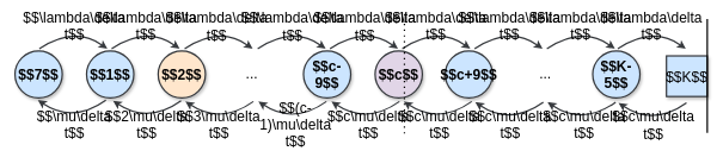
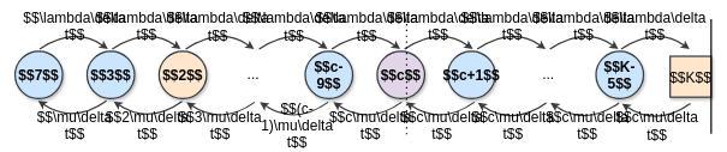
- <mxCell id="4" value="&lt;b style=&quot;&quot;&gt;&lt;font style=&quot;font-size: 20px;&quot;&gt;$$1$$&lt;/font&gt;&lt;/b&gt;" style="ellipse;whiteSpace=wrap;html=1;aspect=fixed;fontSize=10;strokeWidth=2;shadow=1;fillColor=#cce5ff;strokeColor=#36393d;" vertex="1" parent="1"><mxGeometry x="120" y="71" width="66" height="66" as="geometry" /></mxCell>
+ <mxCell id="4" value="&lt;b style=&quot;&quot;&gt;&lt;font style=&quot;font-size: 20px;&quot;&gt;$$3$$&lt;/font&gt;&lt;/b&gt;" style="ellipse;whiteSpace=wrap;html=1;aspect=fixed;fontSize=10;strokeWidth=2;shadow=1;fillColor=#cce5ff;strokeColor=#36393d;" vertex="1" parent="1"><mxGeometry x="120" y="71" width="66" height="66" as="geometry" /></mxCell>
- <mxCell id="28" value="&lt;b style=&quot;&quot;&gt;&lt;font style=&quot;font-size: 20px;&quot;&gt;$$c+9$$&lt;/font&gt;&lt;/b&gt;" style="ellipse;whiteSpace=wrap;html=1;aspect=fixed;fontSize=10;strokeWidth=2;shadow=1;fillColor=#cce5ff;strokeColor=#36393d;" vertex="1" parent="1"><mxGeometry x="621" y="71" width="66" height="66" as="geometry" /></mxCell>
+ <mxCell id="28" value="&lt;b style=&quot;&quot;&gt;&lt;font style=&quot;font-size: 20px;&quot;&gt;$$c+1$$&lt;/font&gt;&lt;/b&gt;" style="ellipse;whiteSpace=wrap;html=1;aspect=fixed;fontSize=10;strokeWidth=2;shadow=1;fillColor=#cce5ff;strokeColor=#36393d;" vertex="1" parent="1"><mxGeometry x="621" y="71" width="66" height="66" as="geometry" /></mxCell>
- <mxCell id="30" value="$$K$$" style="whiteSpace=wrap;html=1;aspect=fixed;shadow=1;fontSize=20;strokeWidth=2;fillColor=#cce5ff;strokeColor=#36393d;" vertex="1" parent="1"><mxGeometry x="930" y="78" width="57" height="57" as="geometry" /></mxCell>
+ <mxCell id="30" value="$$K$$" style="whiteSpace=wrap;html=1;aspect=fixed;shadow=1;fontSize=20;strokeWidth=2;fillColor=#ffe6cc;strokeColor=#36393d;" vertex="1" parent="1"><mxGeometry x="930" y="78" width="57" height="57" as="geometry" /></mxCell>
